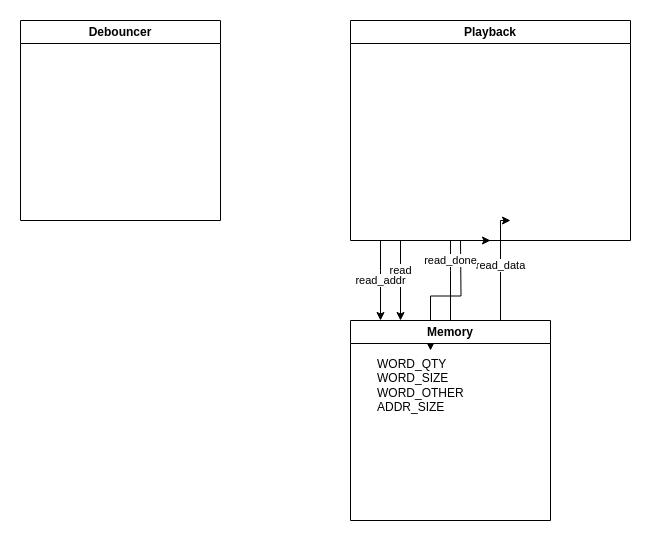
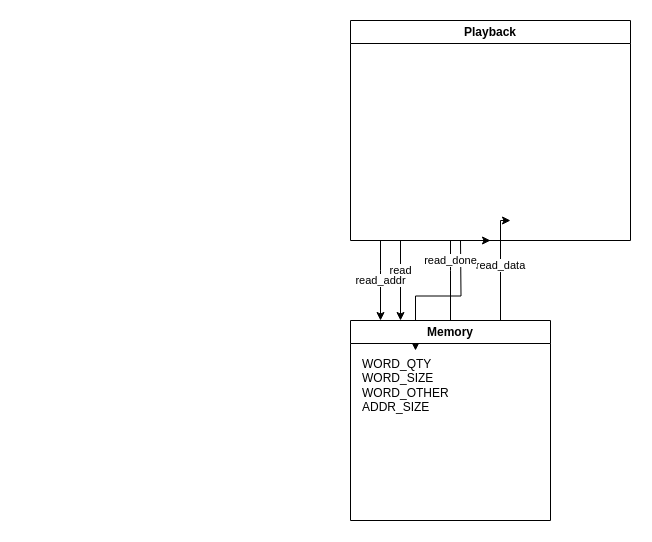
- <mxCell id="2" value="Debouncer" style="swimlane;whiteSpace=wrap;html=1;" parent="1" vertex="1"><mxGeometry x="20" y="20" width="200" height="200" as="geometry" /></mxCell>
- <mxCell id="10" value="WORD_QTY&lt;br&gt;&lt;div style=&quot;&quot;&gt;&lt;span style=&quot;background-color: initial;&quot;&gt;WORD_SIZE&lt;/span&gt;&lt;/div&gt;WORD_OTHER&lt;br&gt;ADDR_SIZE&lt;br&gt;" style="text;html=1;align=left;verticalAlign=top;resizable=0;points=[];autosize=1;strokeColor=none;fillColor=none;" parent="9" vertex="1"><mxGeometry x="25" y="30" width="110" height="70" as="geometry" /></mxCell>
+ <mxCell id="10" value="WORD_QTY&lt;br&gt;&lt;div style=&quot;&quot;&gt;&lt;span style=&quot;background-color: initial;&quot;&gt;WORD_SIZE&lt;/span&gt;&lt;/div&gt;WORD_OTHER&lt;br&gt;ADDR_SIZE&lt;br&gt;" style="text;html=1;align=left;verticalAlign=top;resizable=0;points=[];autosize=1;strokeColor=none;fillColor=none;" parent="9" vertex="1"><mxGeometry x="10" y="30" width="110" height="70" as="geometry" /></mxCell>
